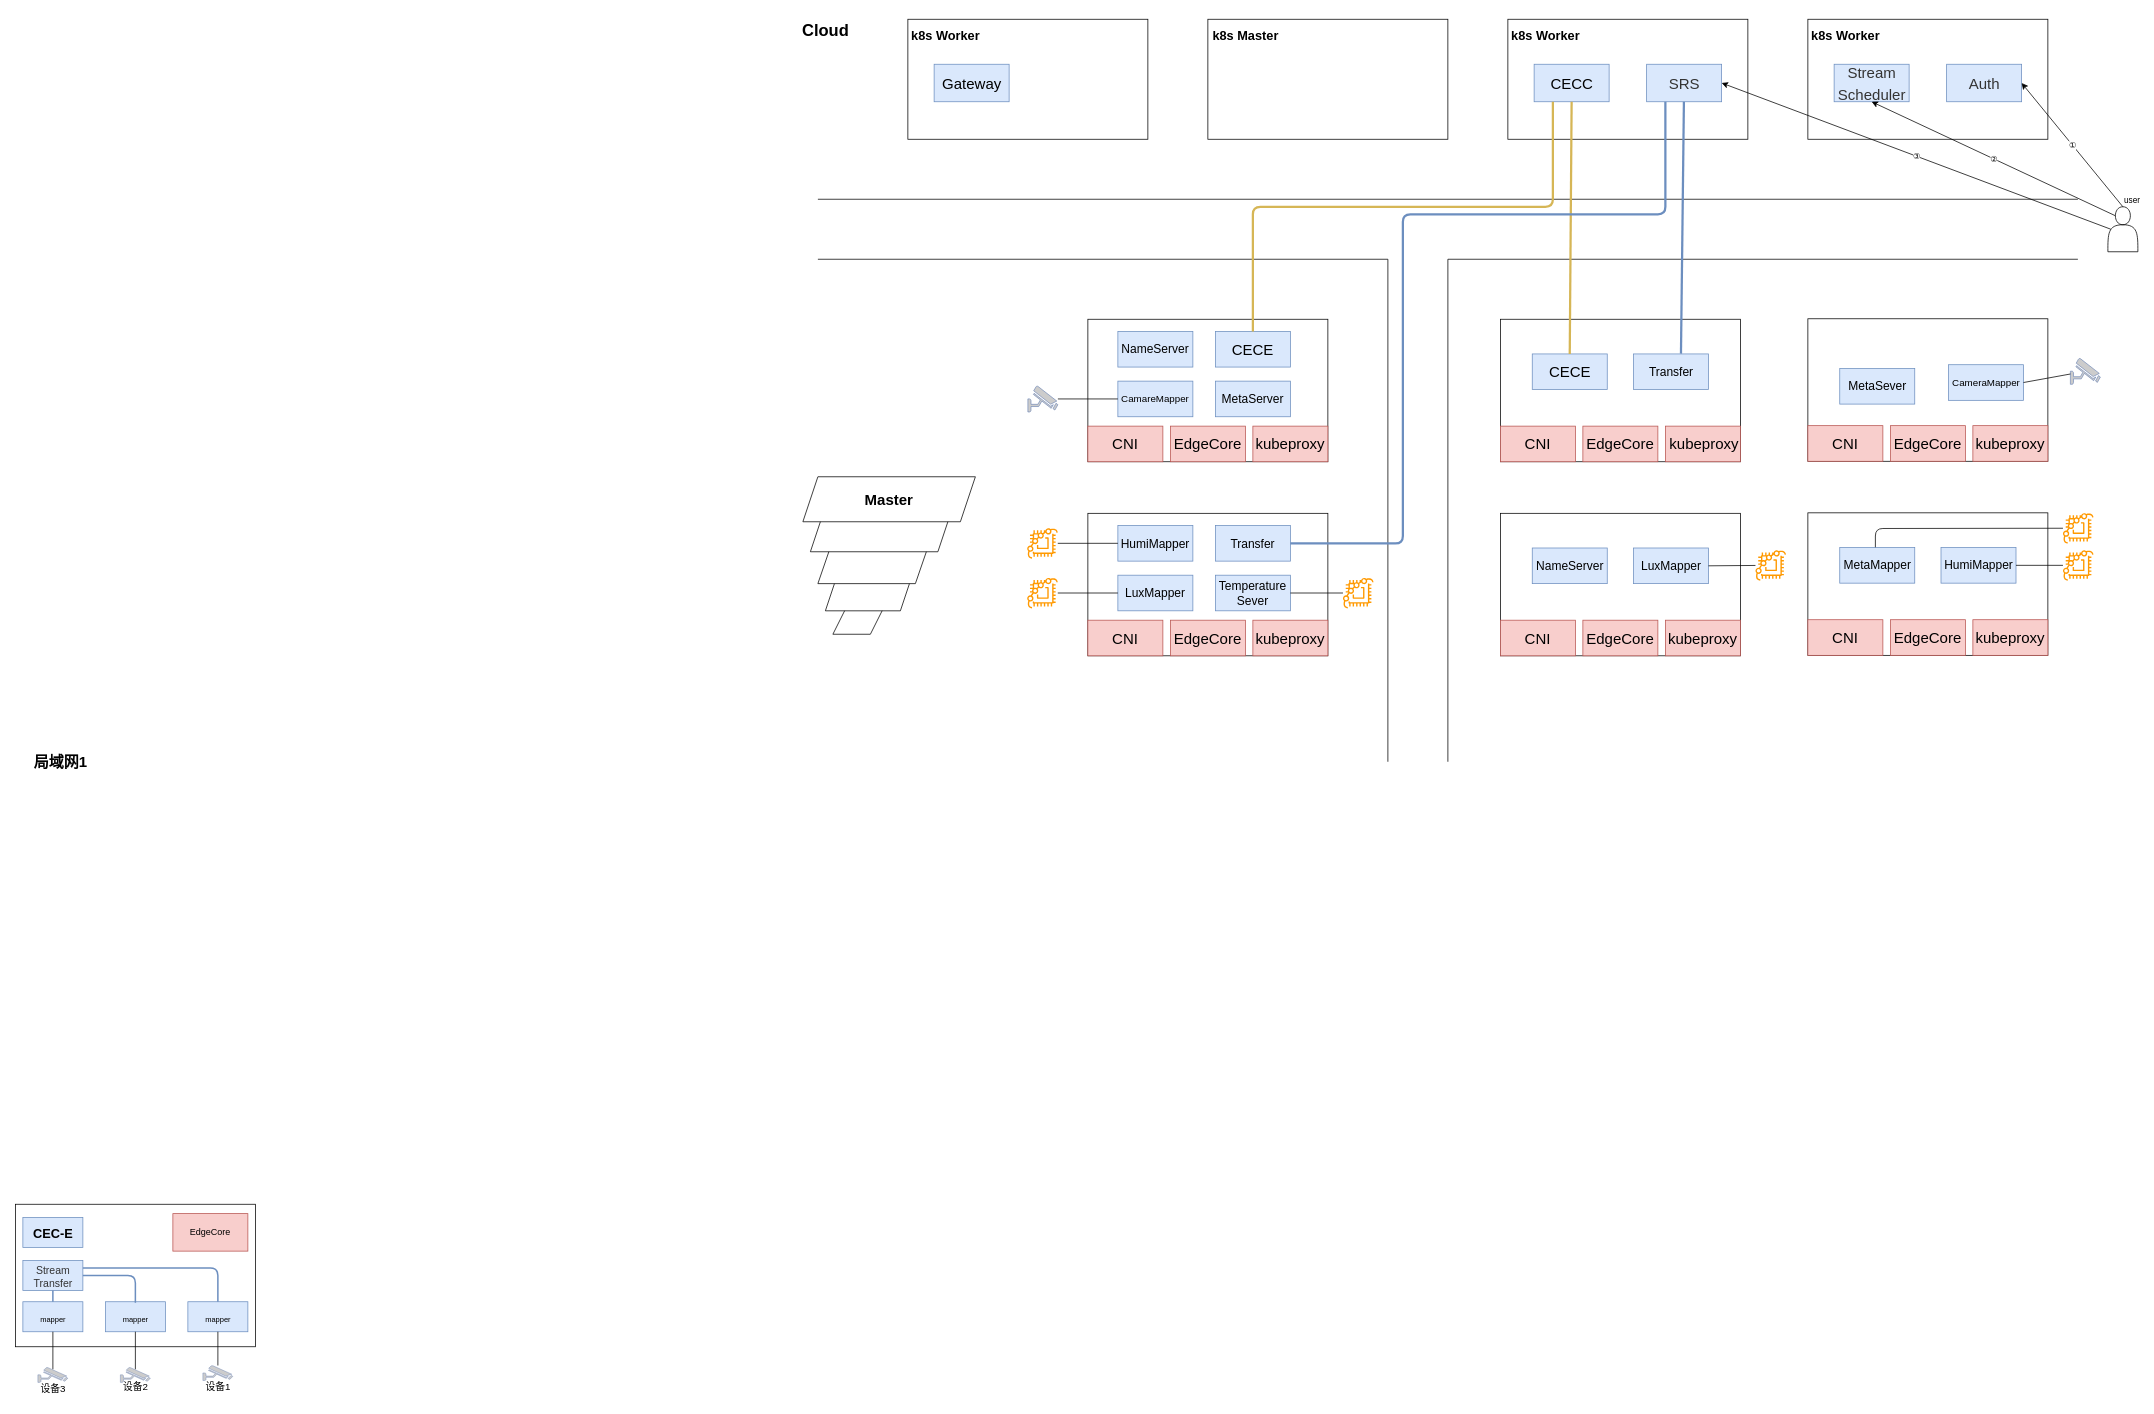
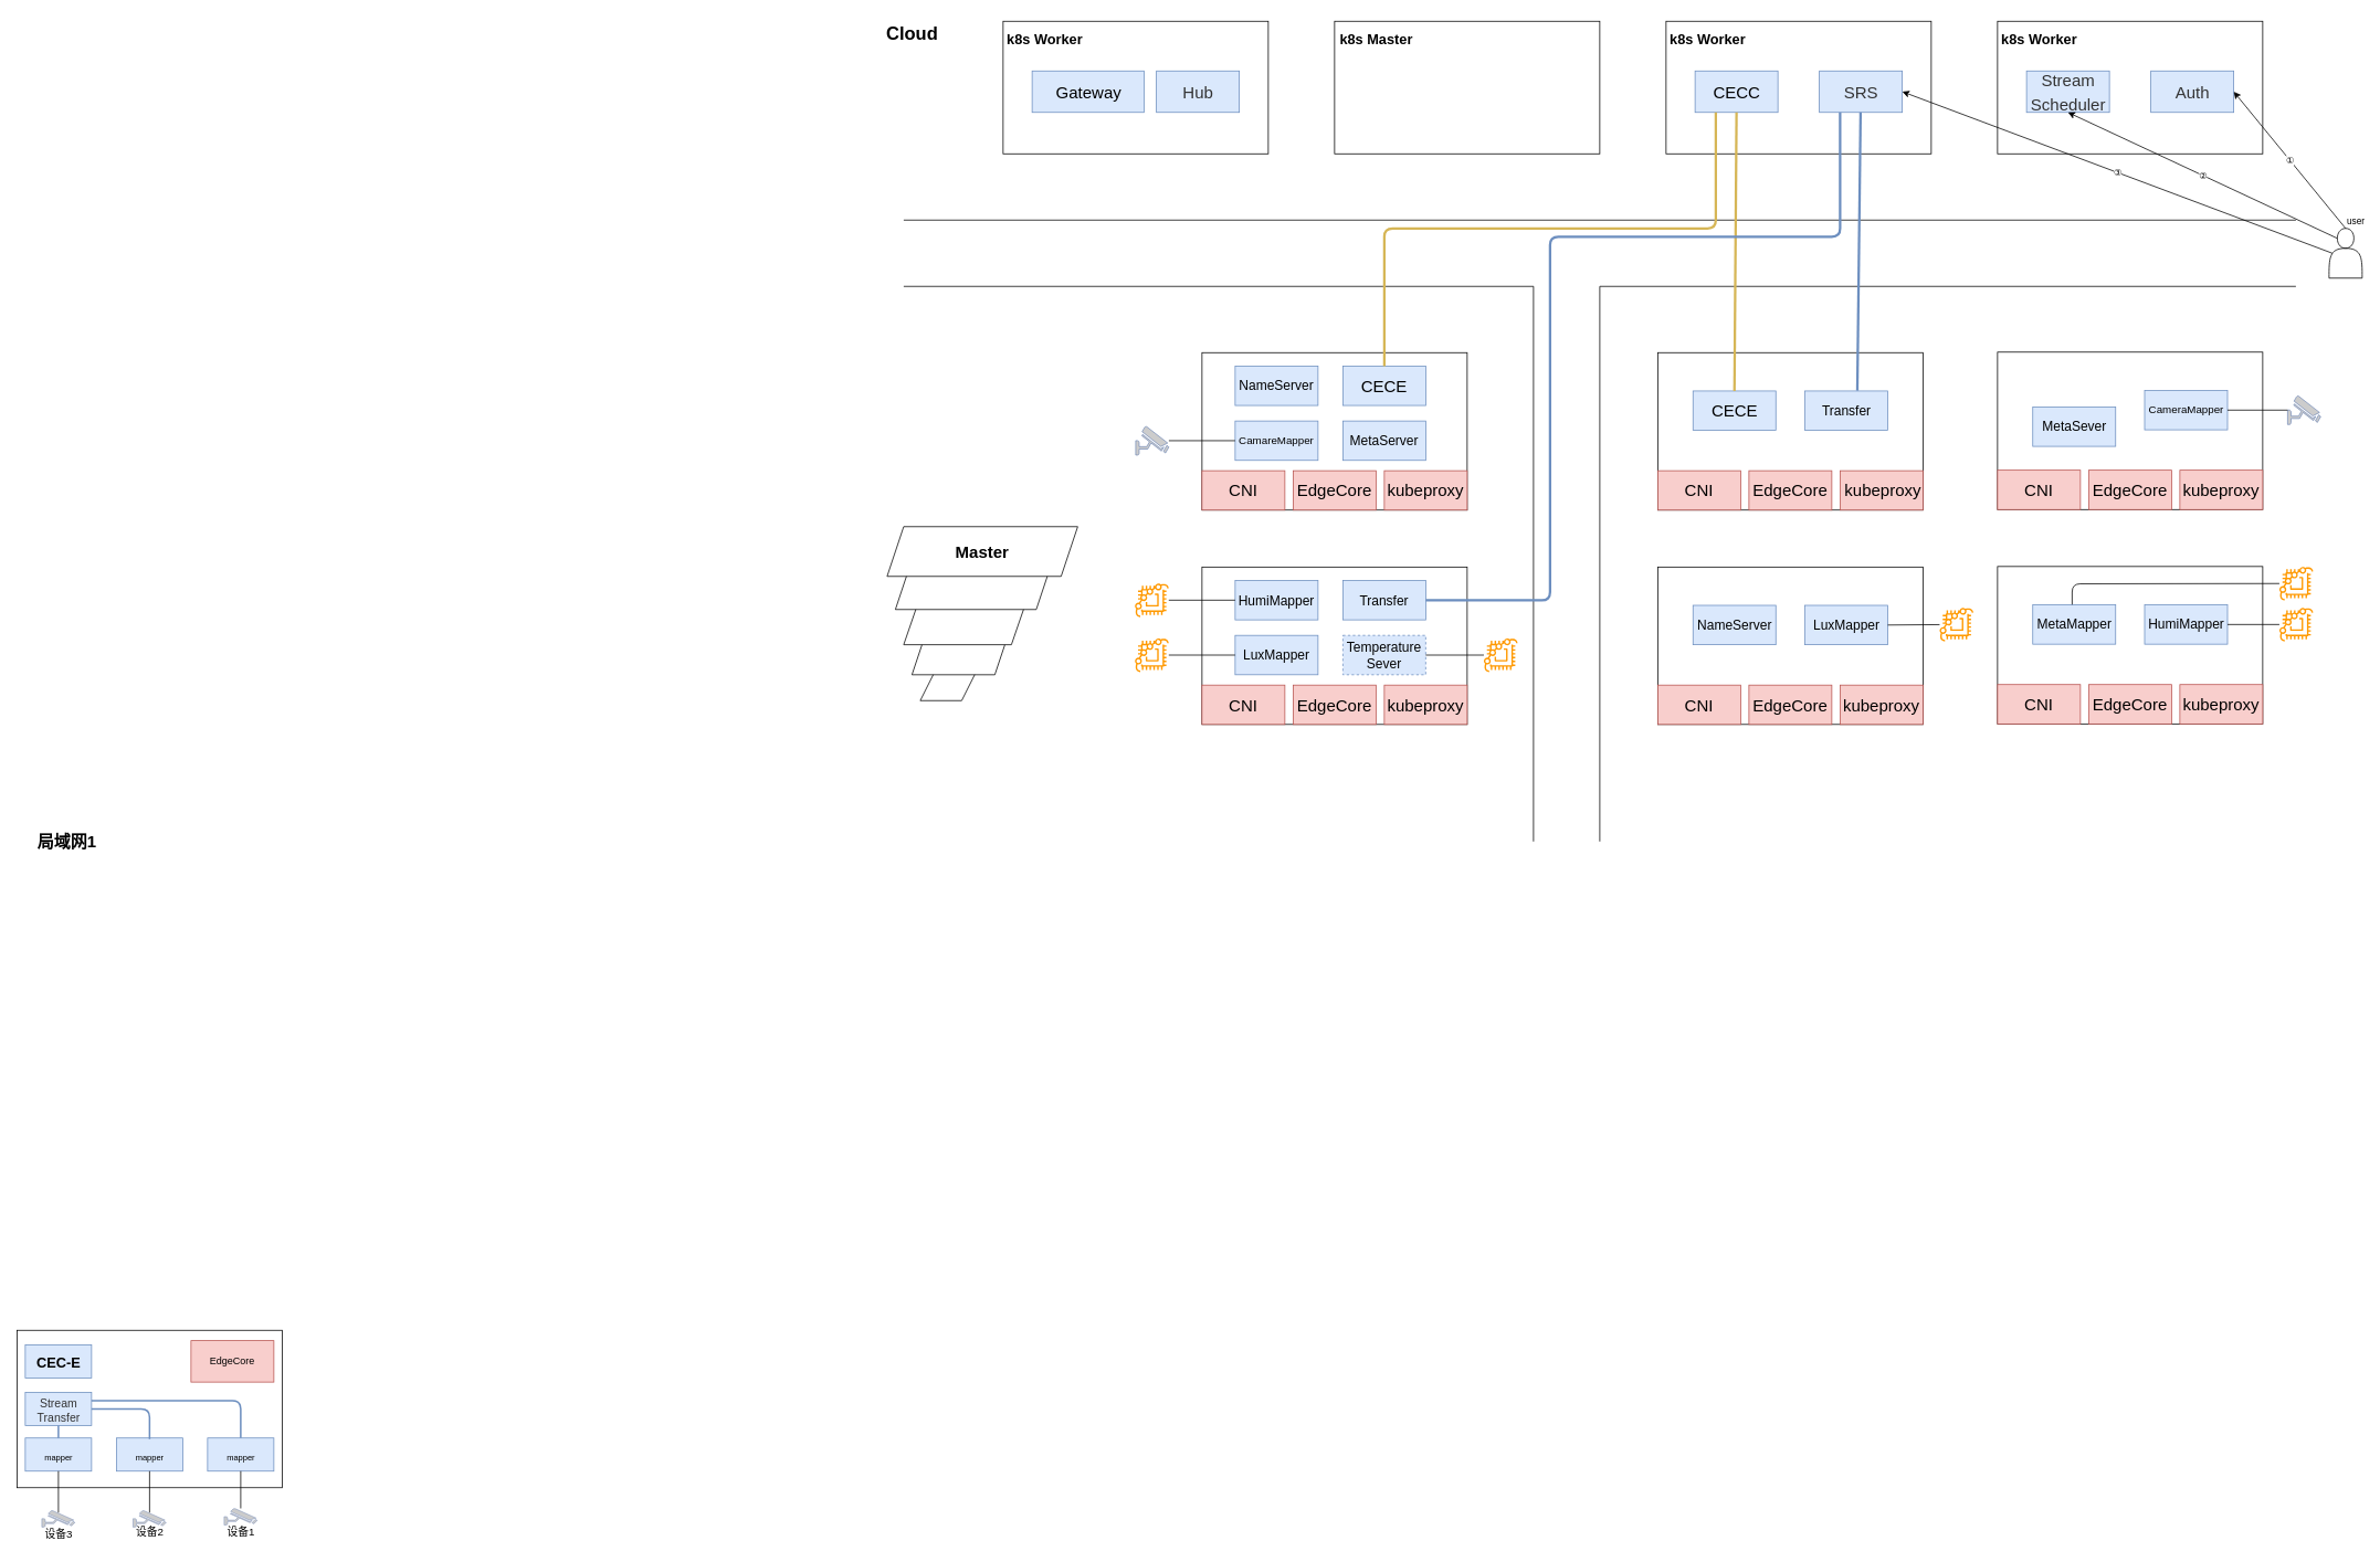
- <mxCell id="40" value="&lt;span style=&quot;font-weight: 400&quot;&gt;&lt;font style=&quot;font-size: 20px&quot;&gt;Gateway&lt;/font&gt;&lt;br&gt;&lt;/span&gt;" style="text;strokeColor=#6c8ebf;fillColor=#dae8fc;html=1;fontSize=24;fontStyle=1;verticalAlign=middle;align=center;strokeWidth=1;" vertex="1" parent="1"><mxGeometry x="1245" y="85" width="100" height="50" as="geometry" /></mxCell>
+ <mxCell id="40" value="&lt;span style=&quot;font-weight: 400&quot;&gt;&lt;font style=&quot;font-size: 20px&quot;&gt;Gateway&lt;/font&gt;&lt;br&gt;&lt;/span&gt;" style="text;strokeColor=#6c8ebf;fillColor=#dae8fc;html=1;fontSize=24;fontStyle=1;verticalAlign=middle;align=center;strokeWidth=1;" vertex="1" parent="1"><mxGeometry x="1245" y="85" width="135" height="50" as="geometry" /></mxCell>
+ <mxCell id="41" value="&lt;span style=&quot;font-weight: 400&quot;&gt;&lt;font color=&quot;#333333&quot;&gt;&lt;span style=&quot;font-size: 20px&quot;&gt;Hub&lt;/span&gt;&lt;/font&gt;&lt;br style=&quot;font-size: 14px&quot;&gt;&lt;/span&gt;" style="text;strokeColor=#6c8ebf;fillColor=#dae8fc;html=1;fontSize=14;fontStyle=1;verticalAlign=middle;align=center;strokeWidth=1;" vertex="1" parent="1"><mxGeometry x="1395" y="85" width="100" height="50" as="geometry" /></mxCell>
- <mxCell id="77" value="&lt;font style=&quot;font-size: 13px&quot;&gt;CameraMapper&lt;/font&gt;" style="rounded=0;whiteSpace=wrap;html=1;strokeWidth=1;fillColor=#dae8fc;strokeColor=#6c8ebf;" vertex="1" parent="1"><mxGeometry x="2597.5" y="485.62" width="100" height="47.5" as="geometry" /></mxCell>
+ <mxCell id="77" value="&lt;font style=&quot;font-size: 13px&quot;&gt;CameraMapper&lt;/font&gt;" style="rounded=0;whiteSpace=wrap;html=1;strokeWidth=1;fillColor=#dae8fc;strokeColor=#6c8ebf;" vertex="1" parent="1"><mxGeometry x="2587.5" y="470.62" width="100" height="47.5" as="geometry" /></mxCell>
- <mxCell id="58" value="&lt;span style=&quot;font-size: 16px&quot;&gt;Temperature&lt;br&gt;Sever&lt;br&gt;&lt;/span&gt;" style="rounded=0;whiteSpace=wrap;html=1;strokeWidth=1;fillColor=#dae8fc;strokeColor=#6c8ebf;" vertex="1" parent="1"><mxGeometry x="1620" y="766.25" width="100" height="47.5" as="geometry" /></mxCell>
+ <mxCell id="58" value="&lt;span style=&quot;font-size: 16px&quot;&gt;Temperature&lt;br&gt;Sever&lt;br&gt;&lt;/span&gt;" style="rounded=0;whiteSpace=wrap;html=1;strokeWidth=1;fillColor=#dae8fc;strokeColor=#6c8ebf;dashed=1;" vertex="1" parent="1"><mxGeometry x="1620" y="766.25" width="100" height="47.5" as="geometry" /></mxCell>
